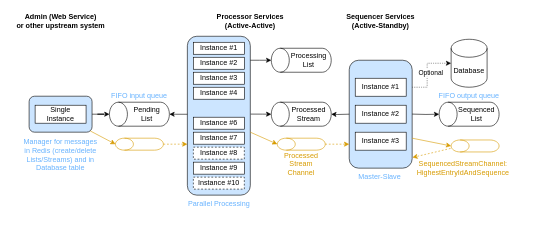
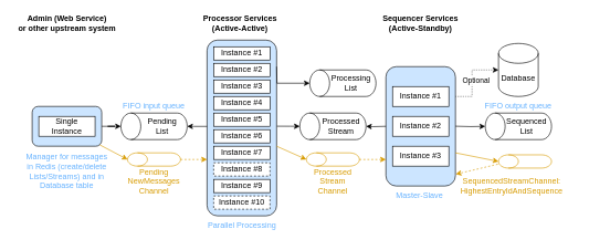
- <mxCell id="9" value="Processor Services&lt;br&gt;(Active-Active)" style="text;html=1;strokeColor=none;fillColor=none;align=center;verticalAlign=middle;whiteSpace=wrap;rounded=0;fontStyle=1" parent="1" vertex="1"><mxGeometry x="357" y="20" width="120" height="30" as="geometry" /></mxCell>
+ <mxCell id="9" value="Processor Services&lt;br&gt;(Active-Active)" style="text;html=1;strokeColor=none;fillColor=none;align=center;verticalAlign=middle;whiteSpace=wrap;rounded=0;fontStyle=1" parent="1" vertex="1"><mxGeometry x="302" y="20" width="120" height="30" as="geometry" /></mxCell>
- <mxCell id="37" value="Processing&lt;br&gt;List" style="shape=cylinder3;whiteSpace=wrap;html=1;boundedLbl=1;backgroundOutline=1;size=15;direction=north;" parent="1" vertex="1"><mxGeometry x="452" y="80" width="100" height="40" as="geometry" /></mxCell>
+ <mxCell id="37" value="Processing&lt;br&gt;List" style="shape=cylinder3;whiteSpace=wrap;html=1;boundedLbl=1;backgroundOutline=1;size=15;direction=north;" parent="1" vertex="1"><mxGeometry x="467" y="105" width="100" height="40" as="geometry" /></mxCell>
+ <mxCell id="24" value="Instance #5" style="rounded=0;whiteSpace=wrap;html=1;" parent="1" vertex="1"><mxGeometry x="322" y="170" width="85" height="20" as="geometry" /></mxCell>
+ <mxCell id="32" value="Pending&lt;br&gt;NewMessages&lt;br&gt;Channel" style="text;html=1;align=center;verticalAlign=middle;whiteSpace=wrap;rounded=0;fontColor=#D79B00;" parent="1" vertex="1"><mxGeometry x="192" y="255" width="80" height="35" as="geometry" /></mxCell>
